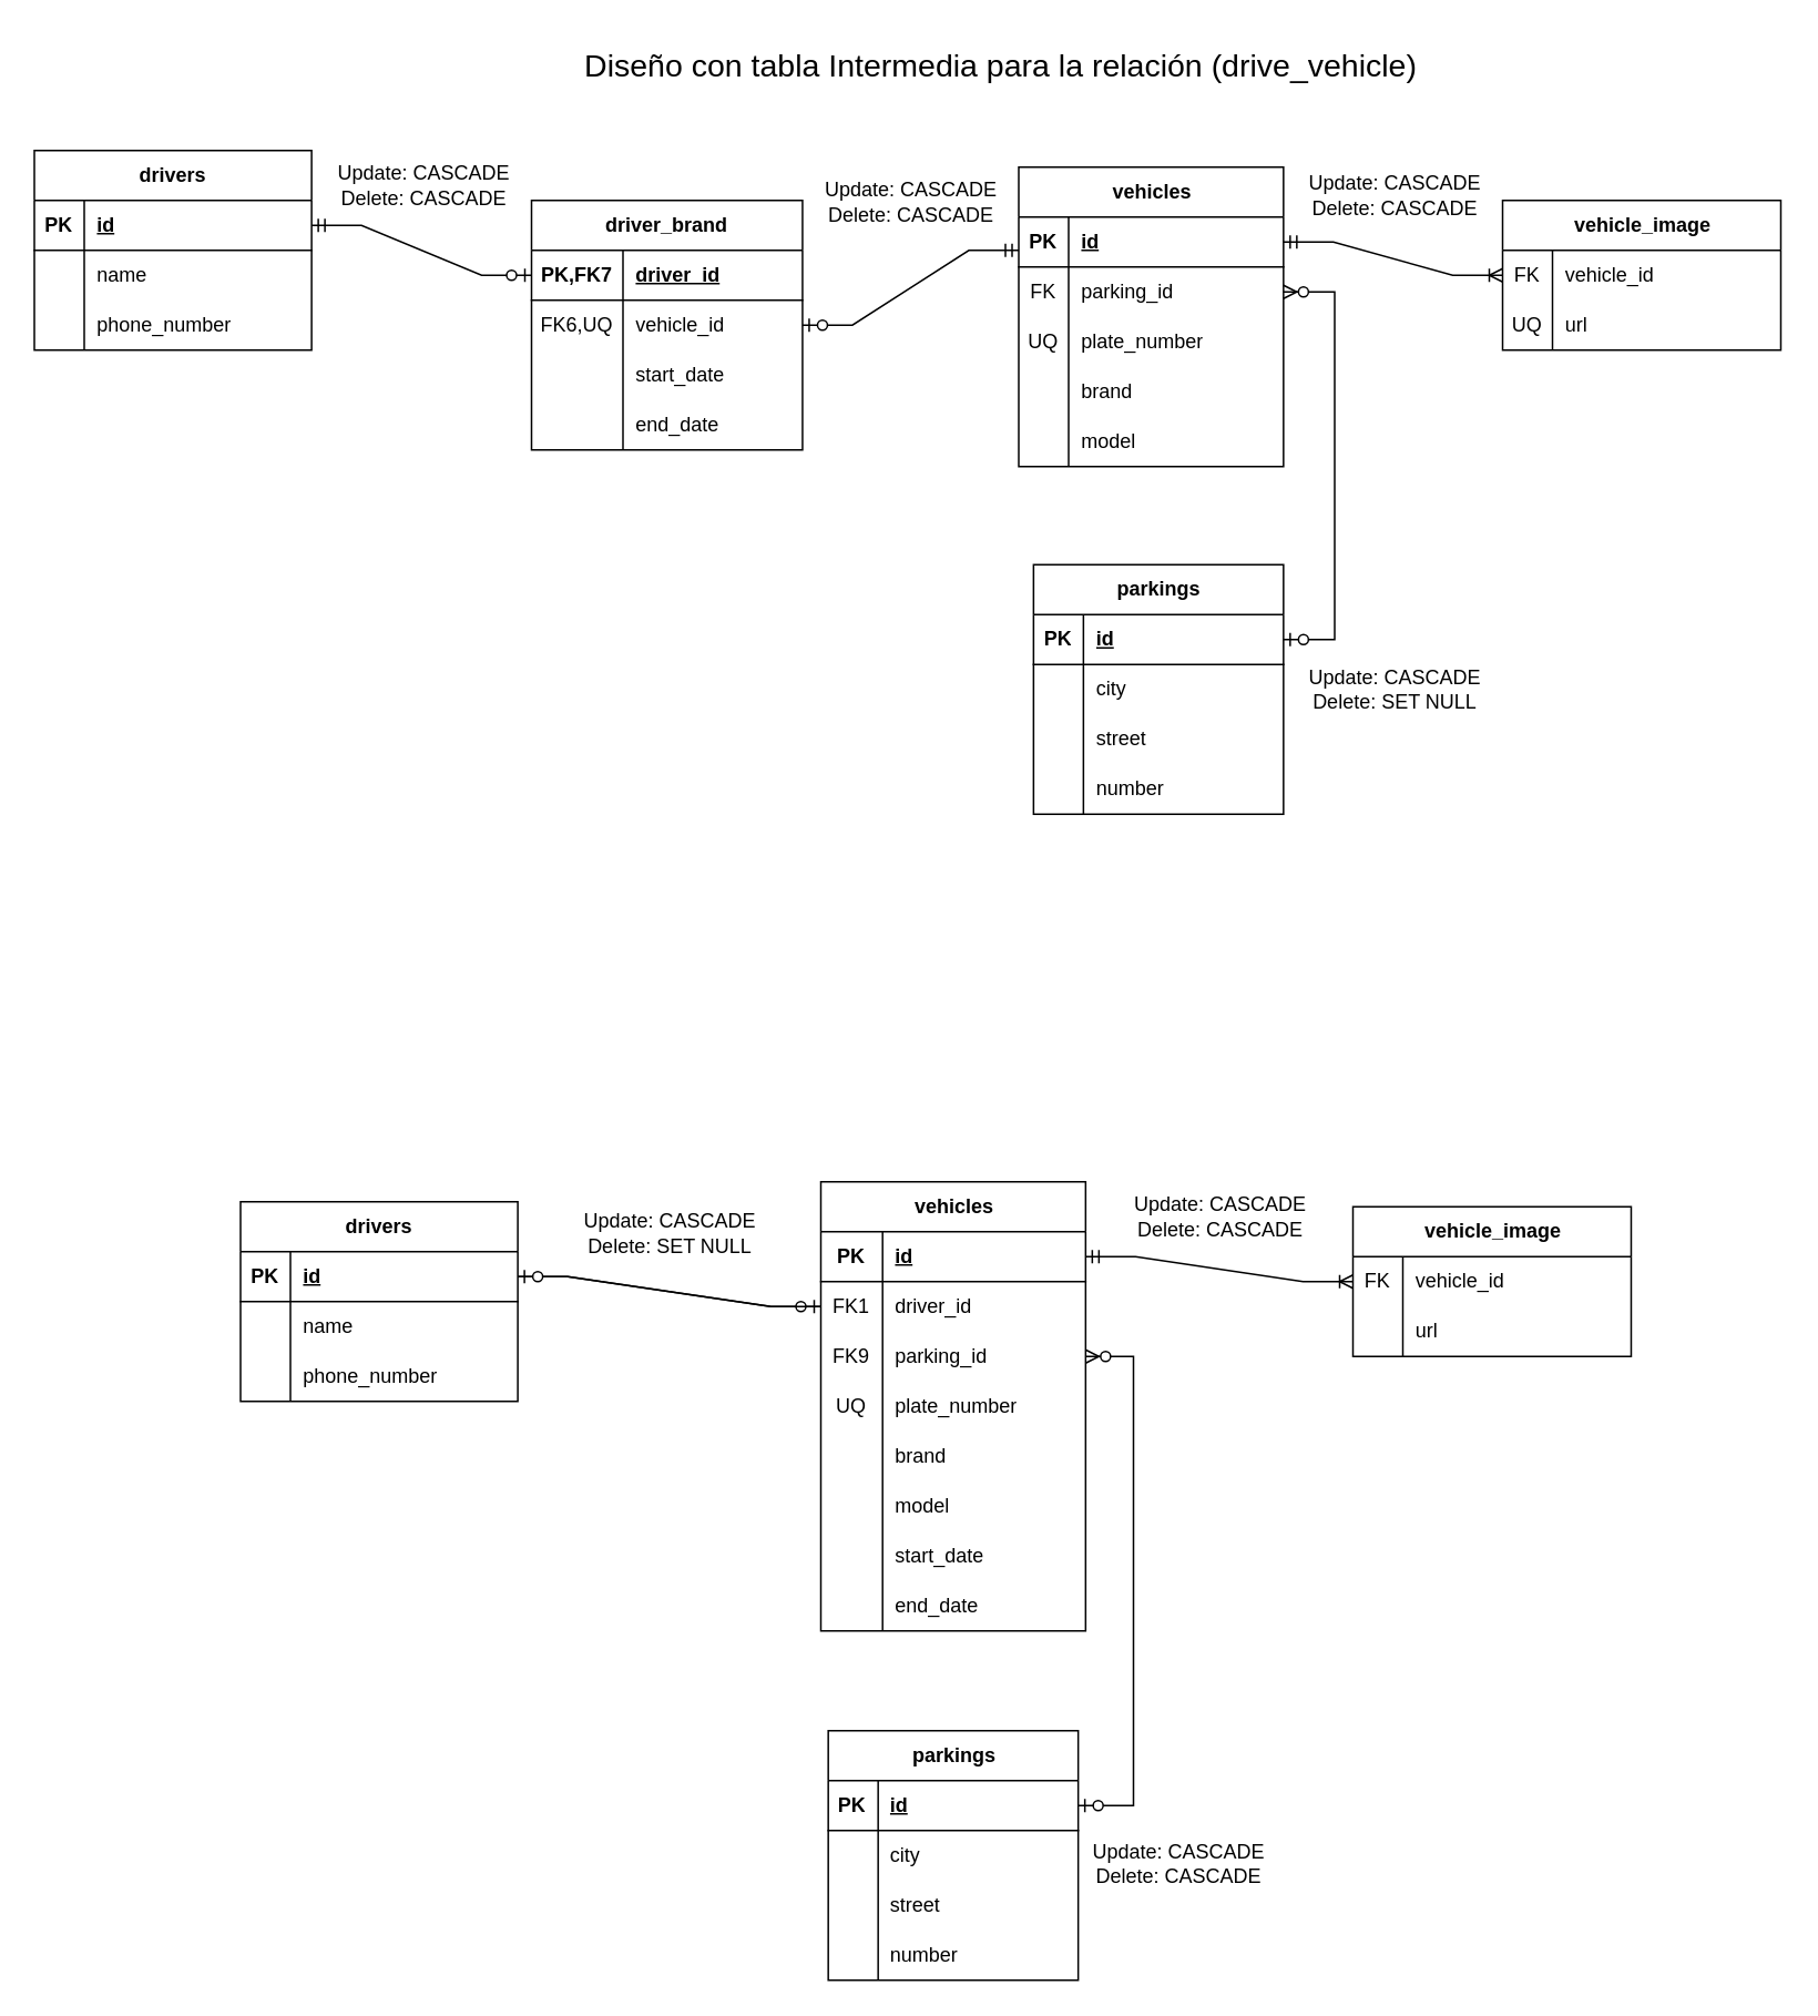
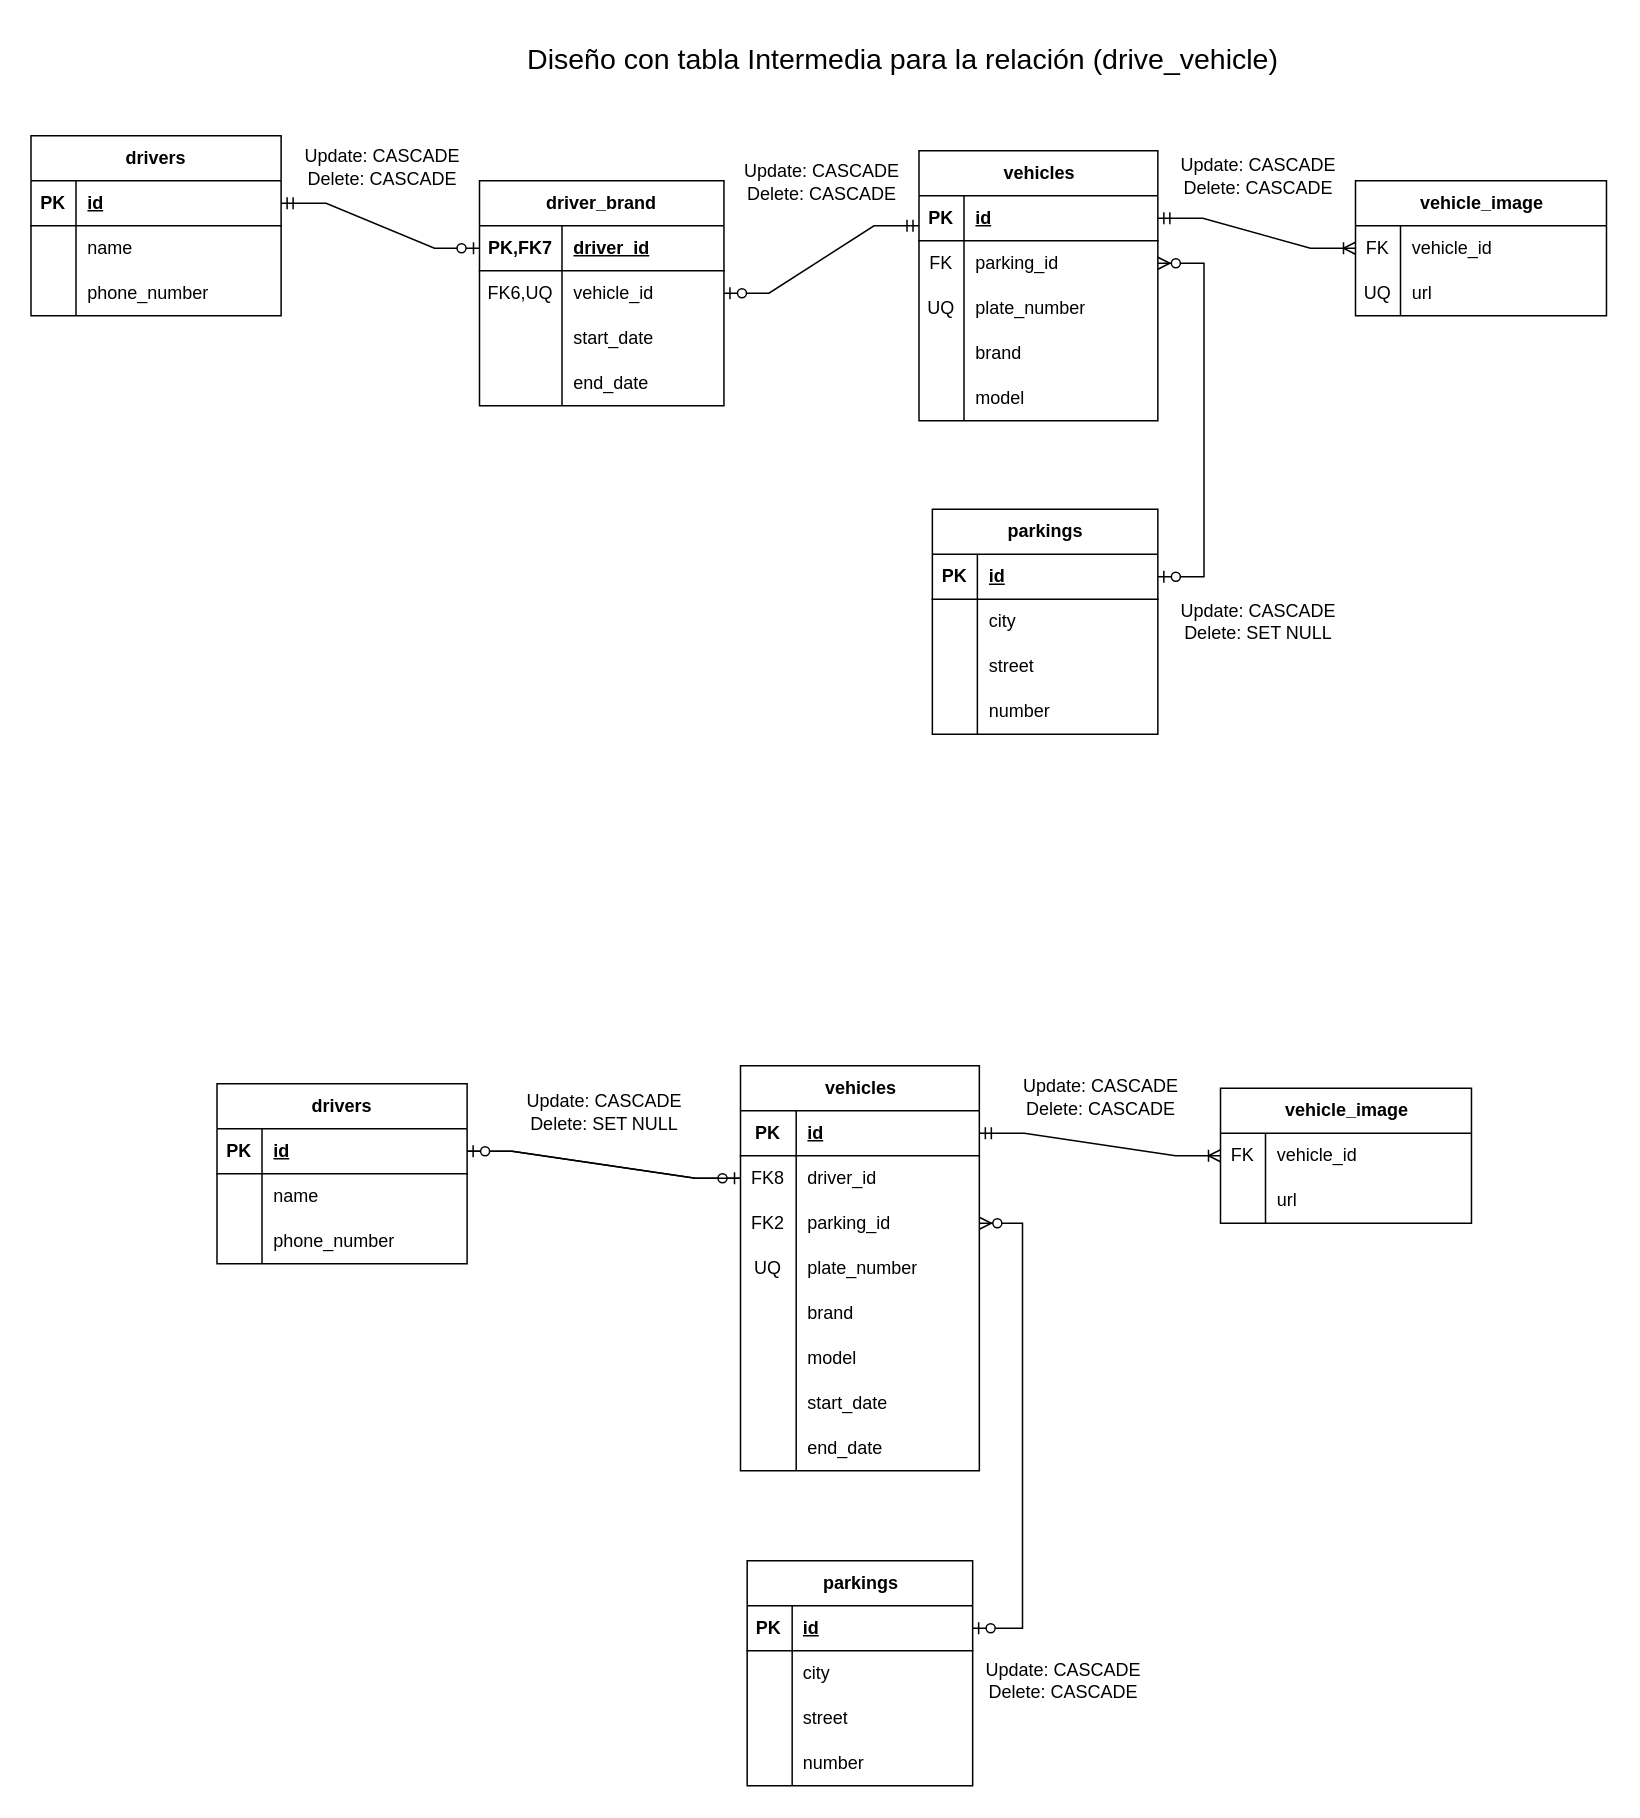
- <mxCell id="75" value="FK1" style="shape=partialRectangle;connectable=0;fillColor=none;top=0;left=0;bottom=0;right=0;editable=1;overflow=hidden;whiteSpace=wrap;html=1;" parent="74" vertex="1"><mxGeometry width="37.13" height="30" as="geometry"><mxRectangle width="37.13" height="30" as="alternateBounds" /></mxGeometry></mxCell>
+ <mxCell id="75" value="FK8" style="shape=partialRectangle;connectable=0;fillColor=none;top=0;left=0;bottom=0;right=0;editable=1;overflow=hidden;whiteSpace=wrap;html=1;" parent="74" vertex="1"><mxGeometry width="37.13" height="30" as="geometry"><mxRectangle width="37.13" height="30" as="alternateBounds" /></mxGeometry></mxCell>
- <mxCell id="78" value="FK9" style="shape=partialRectangle;connectable=0;fillColor=none;top=0;left=0;bottom=0;right=0;editable=1;overflow=hidden;whiteSpace=wrap;html=1;" parent="77" vertex="1"><mxGeometry width="37.13" height="30" as="geometry"><mxRectangle width="37.13" height="30" as="alternateBounds" /></mxGeometry></mxCell>
+ <mxCell id="78" value="FK2" style="shape=partialRectangle;connectable=0;fillColor=none;top=0;left=0;bottom=0;right=0;editable=1;overflow=hidden;whiteSpace=wrap;html=1;" parent="77" vertex="1"><mxGeometry width="37.13" height="30" as="geometry"><mxRectangle width="37.13" height="30" as="alternateBounds" /></mxGeometry></mxCell>
